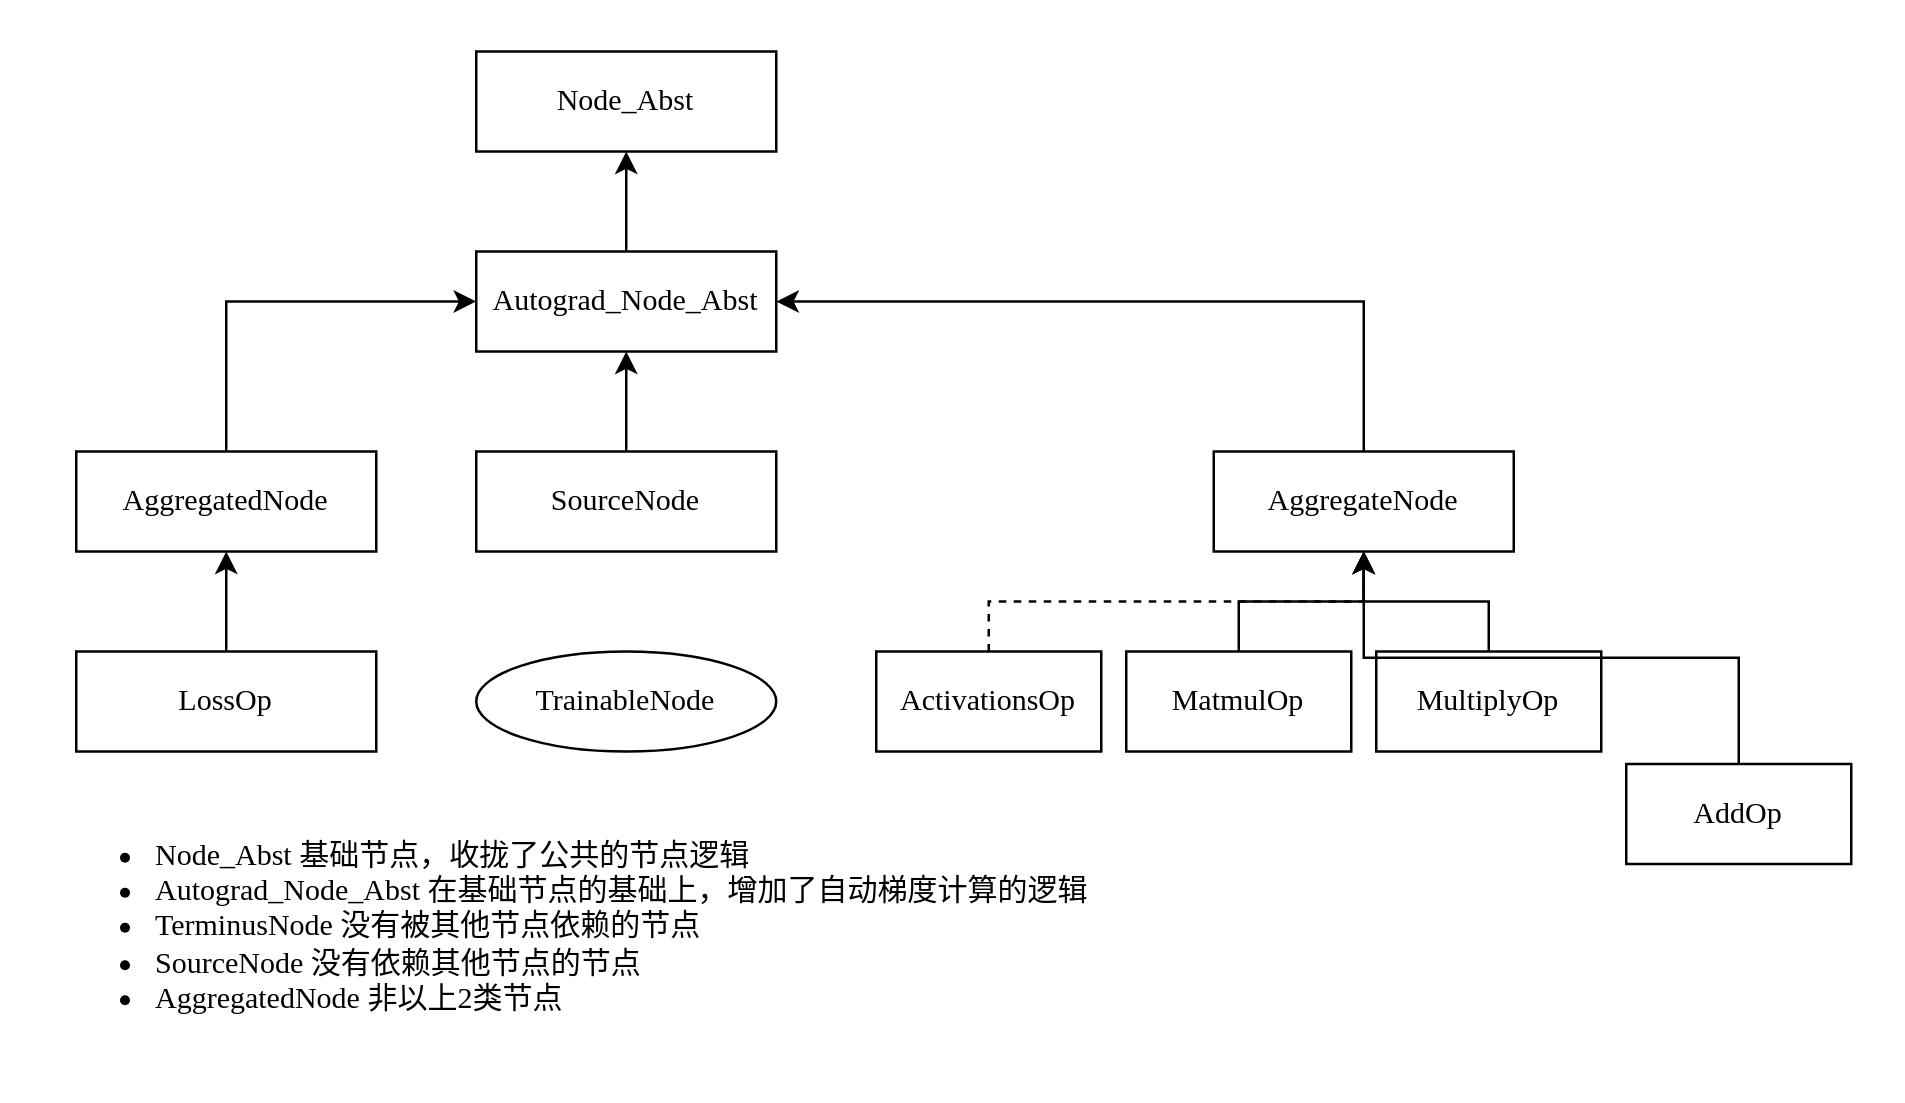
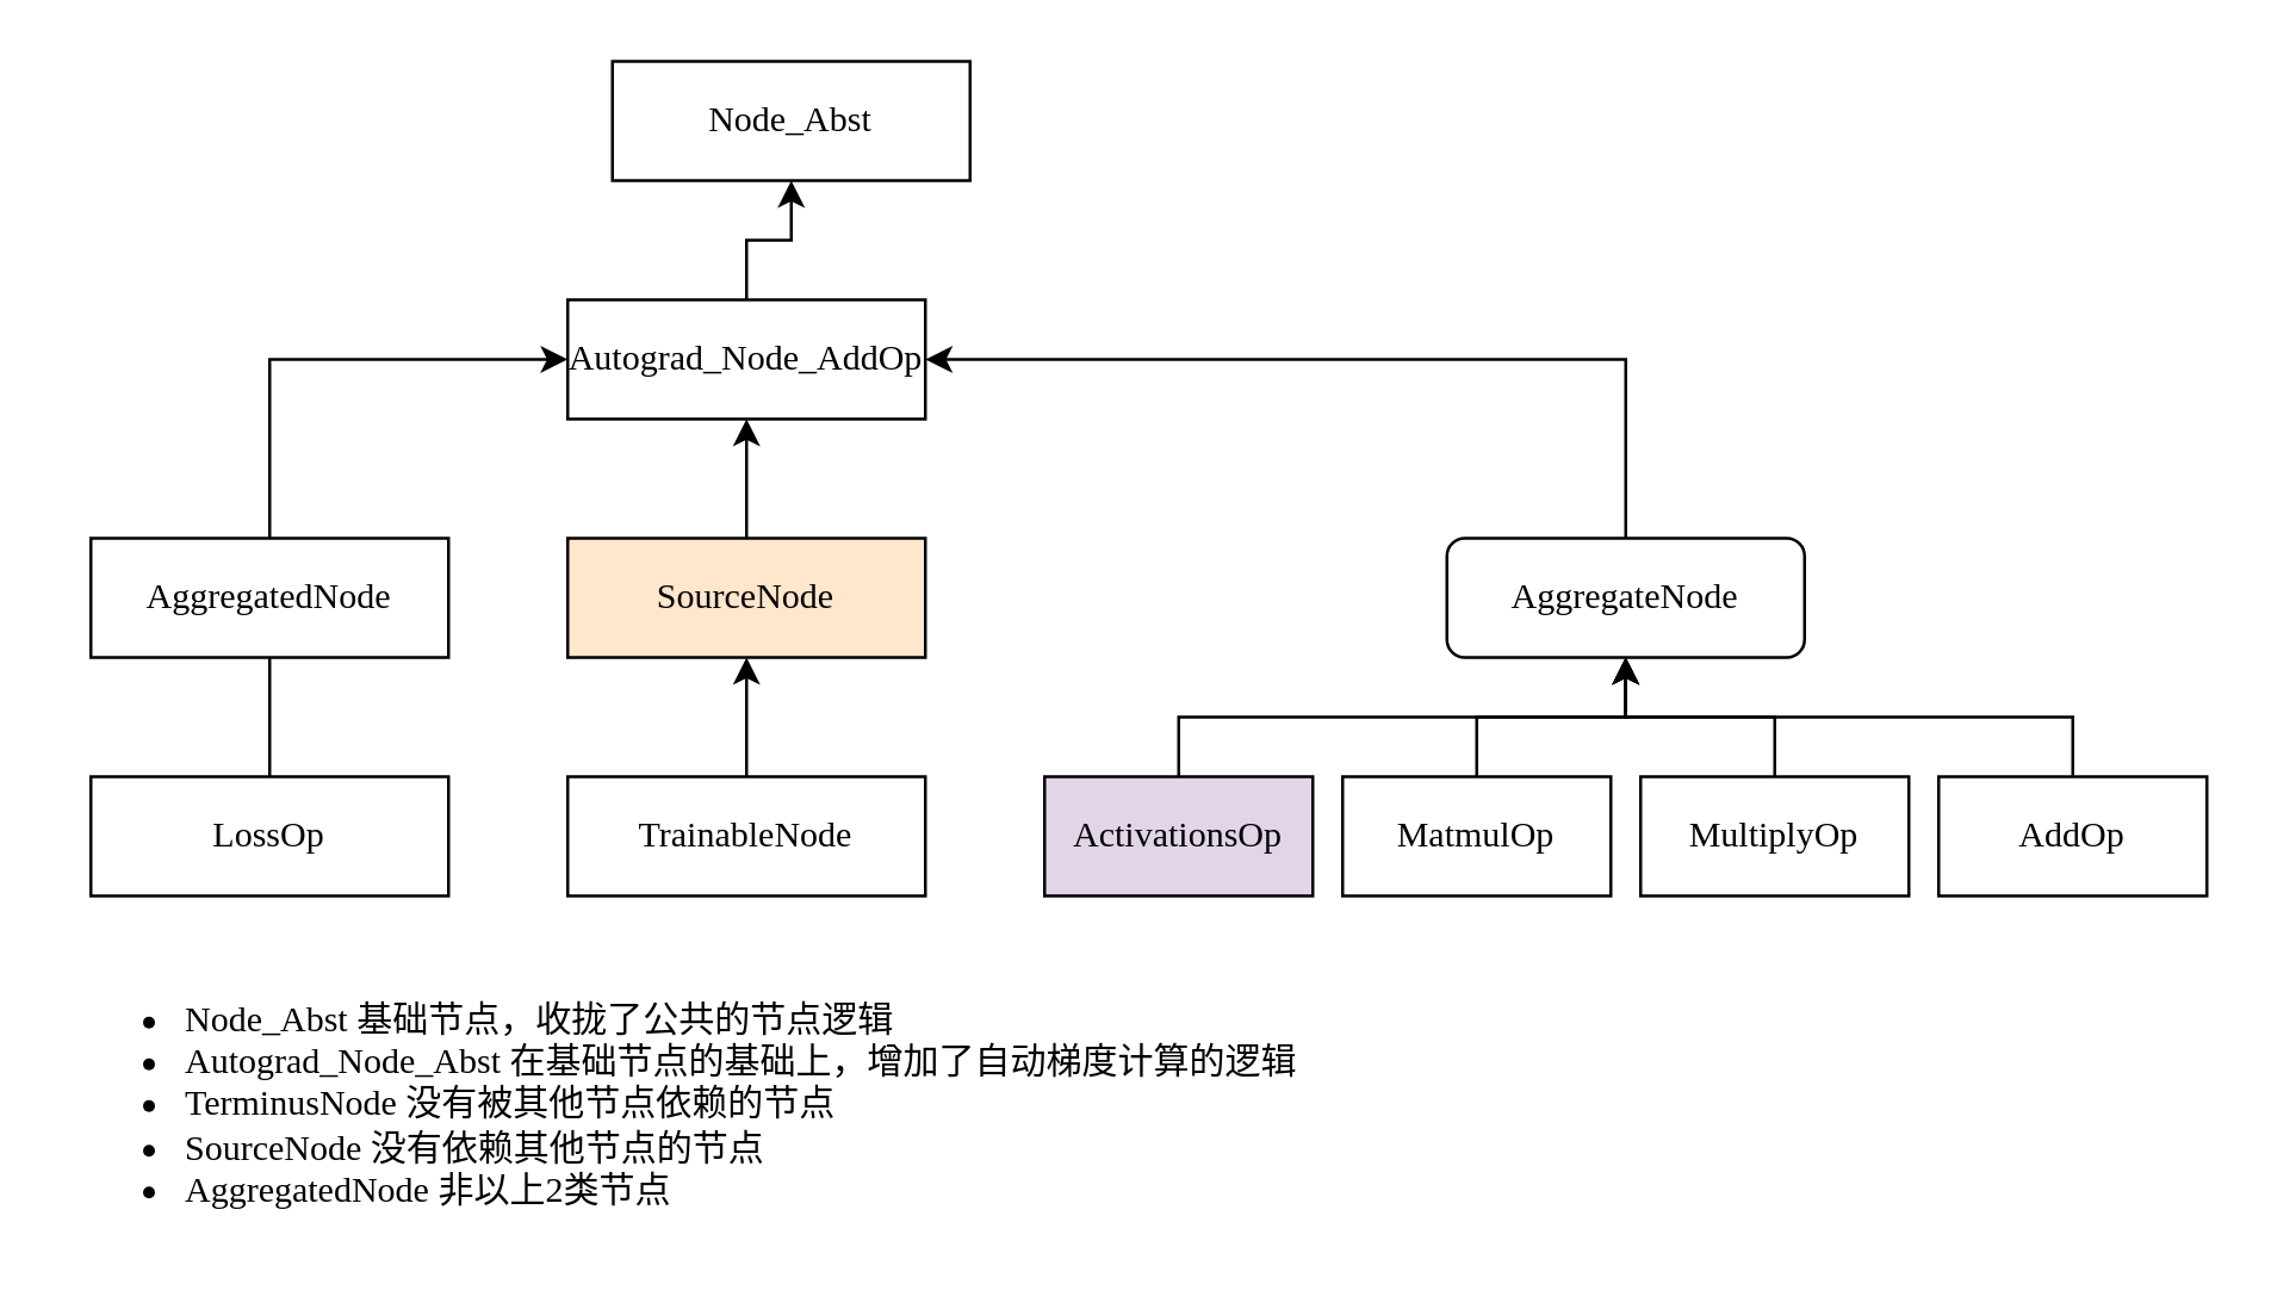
- <mxCell id="2" value="Node_Abst" style="rounded=0;whiteSpace=wrap;html=1;fontFamily=Tahoma;" vertex="1" parent="1"><mxGeometry x="190" y="20" width="120" height="40" as="geometry" /></mxCell>
+ <mxCell id="2" value="Node_Abst" style="rounded=0;whiteSpace=wrap;html=1;fontFamily=Tahoma;" vertex="1" parent="1"><mxGeometry x="205" y="20" width="120" height="40" as="geometry" /></mxCell>
- <mxCell id="4" value="Autograd_Node_Abst" style="rounded=0;whiteSpace=wrap;html=1;fontFamily=Tahoma;" vertex="1" parent="1"><mxGeometry x="190" y="100" width="120" height="40" as="geometry" /></mxCell>
+ <mxCell id="4" value="Autograd_Node_AddOp" style="rounded=0;whiteSpace=wrap;html=1;fontFamily=Tahoma;" vertex="1" parent="1"><mxGeometry x="190" y="100" width="120" height="40" as="geometry" /></mxCell>
- <mxCell id="6" value="SourceNode" style="rounded=0;whiteSpace=wrap;html=1;fontFamily=Tahoma;" vertex="1" parent="1"><mxGeometry x="190" y="180" width="120" height="40" as="geometry" /></mxCell>
+ <mxCell id="6" value="SourceNode" style="rounded=0;whiteSpace=wrap;html=1;fontFamily=Tahoma;fillColor=#ffe6cc;" vertex="1" parent="1"><mxGeometry x="190" y="180" width="120" height="40" as="geometry" /></mxCell>
- <mxCell id="10" value="AggregateNode" style="rounded=0;whiteSpace=wrap;html=1;fontFamily=Tahoma;" vertex="1" parent="1"><mxGeometry x="485" y="180" width="120" height="40" as="geometry" /></mxCell>
+ <mxCell id="10" value="AggregateNode" style="whiteSpace=wrap;html=1;fontFamily=Tahoma;rounded=1;" vertex="1" parent="1"><mxGeometry x="485" y="180" width="120" height="40" as="geometry" /></mxCell>
- <mxCell id="13" style="edgeStyle=orthogonalEdgeStyle;rounded=0;orthogonalLoop=1;jettySize=auto;html=1;entryX=0.5;entryY=1;entryDx=0;entryDy=0;fontFamily=Tahoma;" edge="1" parent="1" source="14" target="8"><mxGeometry relative="1" as="geometry" /></mxCell>
+ <mxCell id="13" style="edgeStyle=orthogonalEdgeStyle;rounded=0;orthogonalLoop=1;jettySize=auto;html=1;entryX=0.5;entryY=1;entryDx=0;entryDy=0;fontFamily=Tahoma;endArrow=none;" edge="1" parent="1" source="14" target="8"><mxGeometry relative="1" as="geometry" /></mxCell>
- <mxCell id="15" style="edgeStyle=orthogonalEdgeStyle;rounded=0;orthogonalLoop=1;jettySize=auto;html=1;exitX=0.5;exitY=0;exitDx=0;exitDy=0;entryX=0.5;entryY=1;entryDx=0;entryDy=0;fontFamily=Tahoma;dashed=1;" edge="1" parent="1" source="16" target="10"><mxGeometry relative="1" as="geometry" /></mxCell>
+ <mxCell id="15" style="edgeStyle=orthogonalEdgeStyle;rounded=0;orthogonalLoop=1;jettySize=auto;html=1;exitX=0.5;exitY=0;exitDx=0;exitDy=0;entryX=0.5;entryY=1;entryDx=0;entryDy=0;fontFamily=Tahoma;" edge="1" parent="1" source="16" target="10"><mxGeometry relative="1" as="geometry" /></mxCell>
+ <mxCell id="11" style="edgeStyle=orthogonalEdgeStyle;rounded=0;orthogonalLoop=1;jettySize=auto;html=1;entryX=0.5;entryY=1;entryDx=0;entryDy=0;fontFamily=Tahoma;" edge="1" parent="1" source="12" target="6"><mxGeometry relative="1" as="geometry" /></mxCell>
- <mxCell id="12" value="TrainableNode" style="ellipse;whiteSpace=wrap;html=1;fontFamily=Tahoma;" vertex="1" parent="1"><mxGeometry x="190" y="260" width="120" height="40" as="geometry" /></mxCell>
+ <mxCell id="12" value="TrainableNode" style="rounded=0;whiteSpace=wrap;html=1;fontFamily=Tahoma;" vertex="1" parent="1"><mxGeometry x="190" y="260" width="120" height="40" as="geometry" /></mxCell>
- <mxCell id="16" value="ActivationsOp" style="rounded=0;whiteSpace=wrap;html=1;fontFamily=Tahoma;" vertex="1" parent="1"><mxGeometry x="350" y="260" width="90" height="40" as="geometry" /></mxCell>
+ <mxCell id="16" value="ActivationsOp" style="rounded=0;whiteSpace=wrap;html=1;fontFamily=Tahoma;fillColor=#e1d5e7;" vertex="1" parent="1"><mxGeometry x="350" y="260" width="90" height="40" as="geometry" /></mxCell>
- <mxCell id="22" value="AddOp" style="rounded=0;whiteSpace=wrap;html=1;fontFamily=Tahoma;" vertex="1" parent="1"><mxGeometry x="650" y="305" width="90" height="40" as="geometry" /></mxCell>
+ <mxCell id="22" value="AddOp" style="rounded=0;whiteSpace=wrap;html=1;fontFamily=Tahoma;" vertex="1" parent="1"><mxGeometry x="650" y="260" width="90" height="40" as="geometry" /></mxCell>
